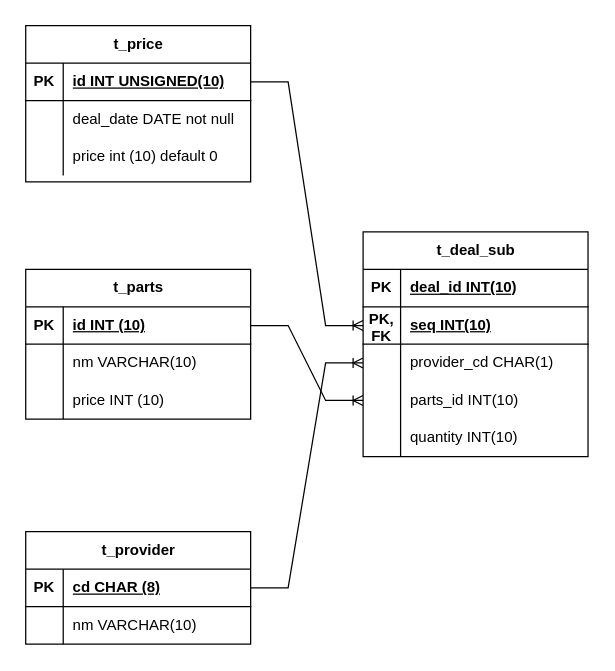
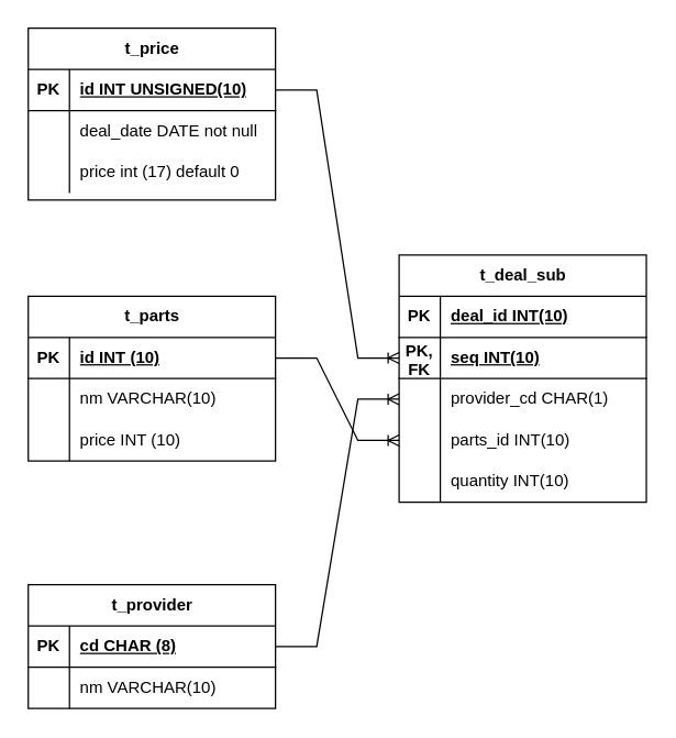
- <mxCell id="11" value="price int (10) default 0" style="shape=partialRectangle;connectable=0;fillColor=none;top=0;left=0;bottom=0;right=0;align=left;spacingLeft=6;overflow=hidden;whiteSpace=wrap;html=1;" parent="9" vertex="1"><mxGeometry x="30" width="150" height="30" as="geometry"><mxRectangle width="150" height="30" as="alternateBounds" /></mxGeometry></mxCell>
+ <mxCell id="11" value="price int (17) default 0" style="shape=partialRectangle;connectable=0;fillColor=none;top=0;left=0;bottom=0;right=0;align=left;spacingLeft=6;overflow=hidden;whiteSpace=wrap;html=1;" parent="9" vertex="1"><mxGeometry x="30" width="150" height="30" as="geometry"><mxRectangle width="150" height="30" as="alternateBounds" /></mxGeometry></mxCell>
